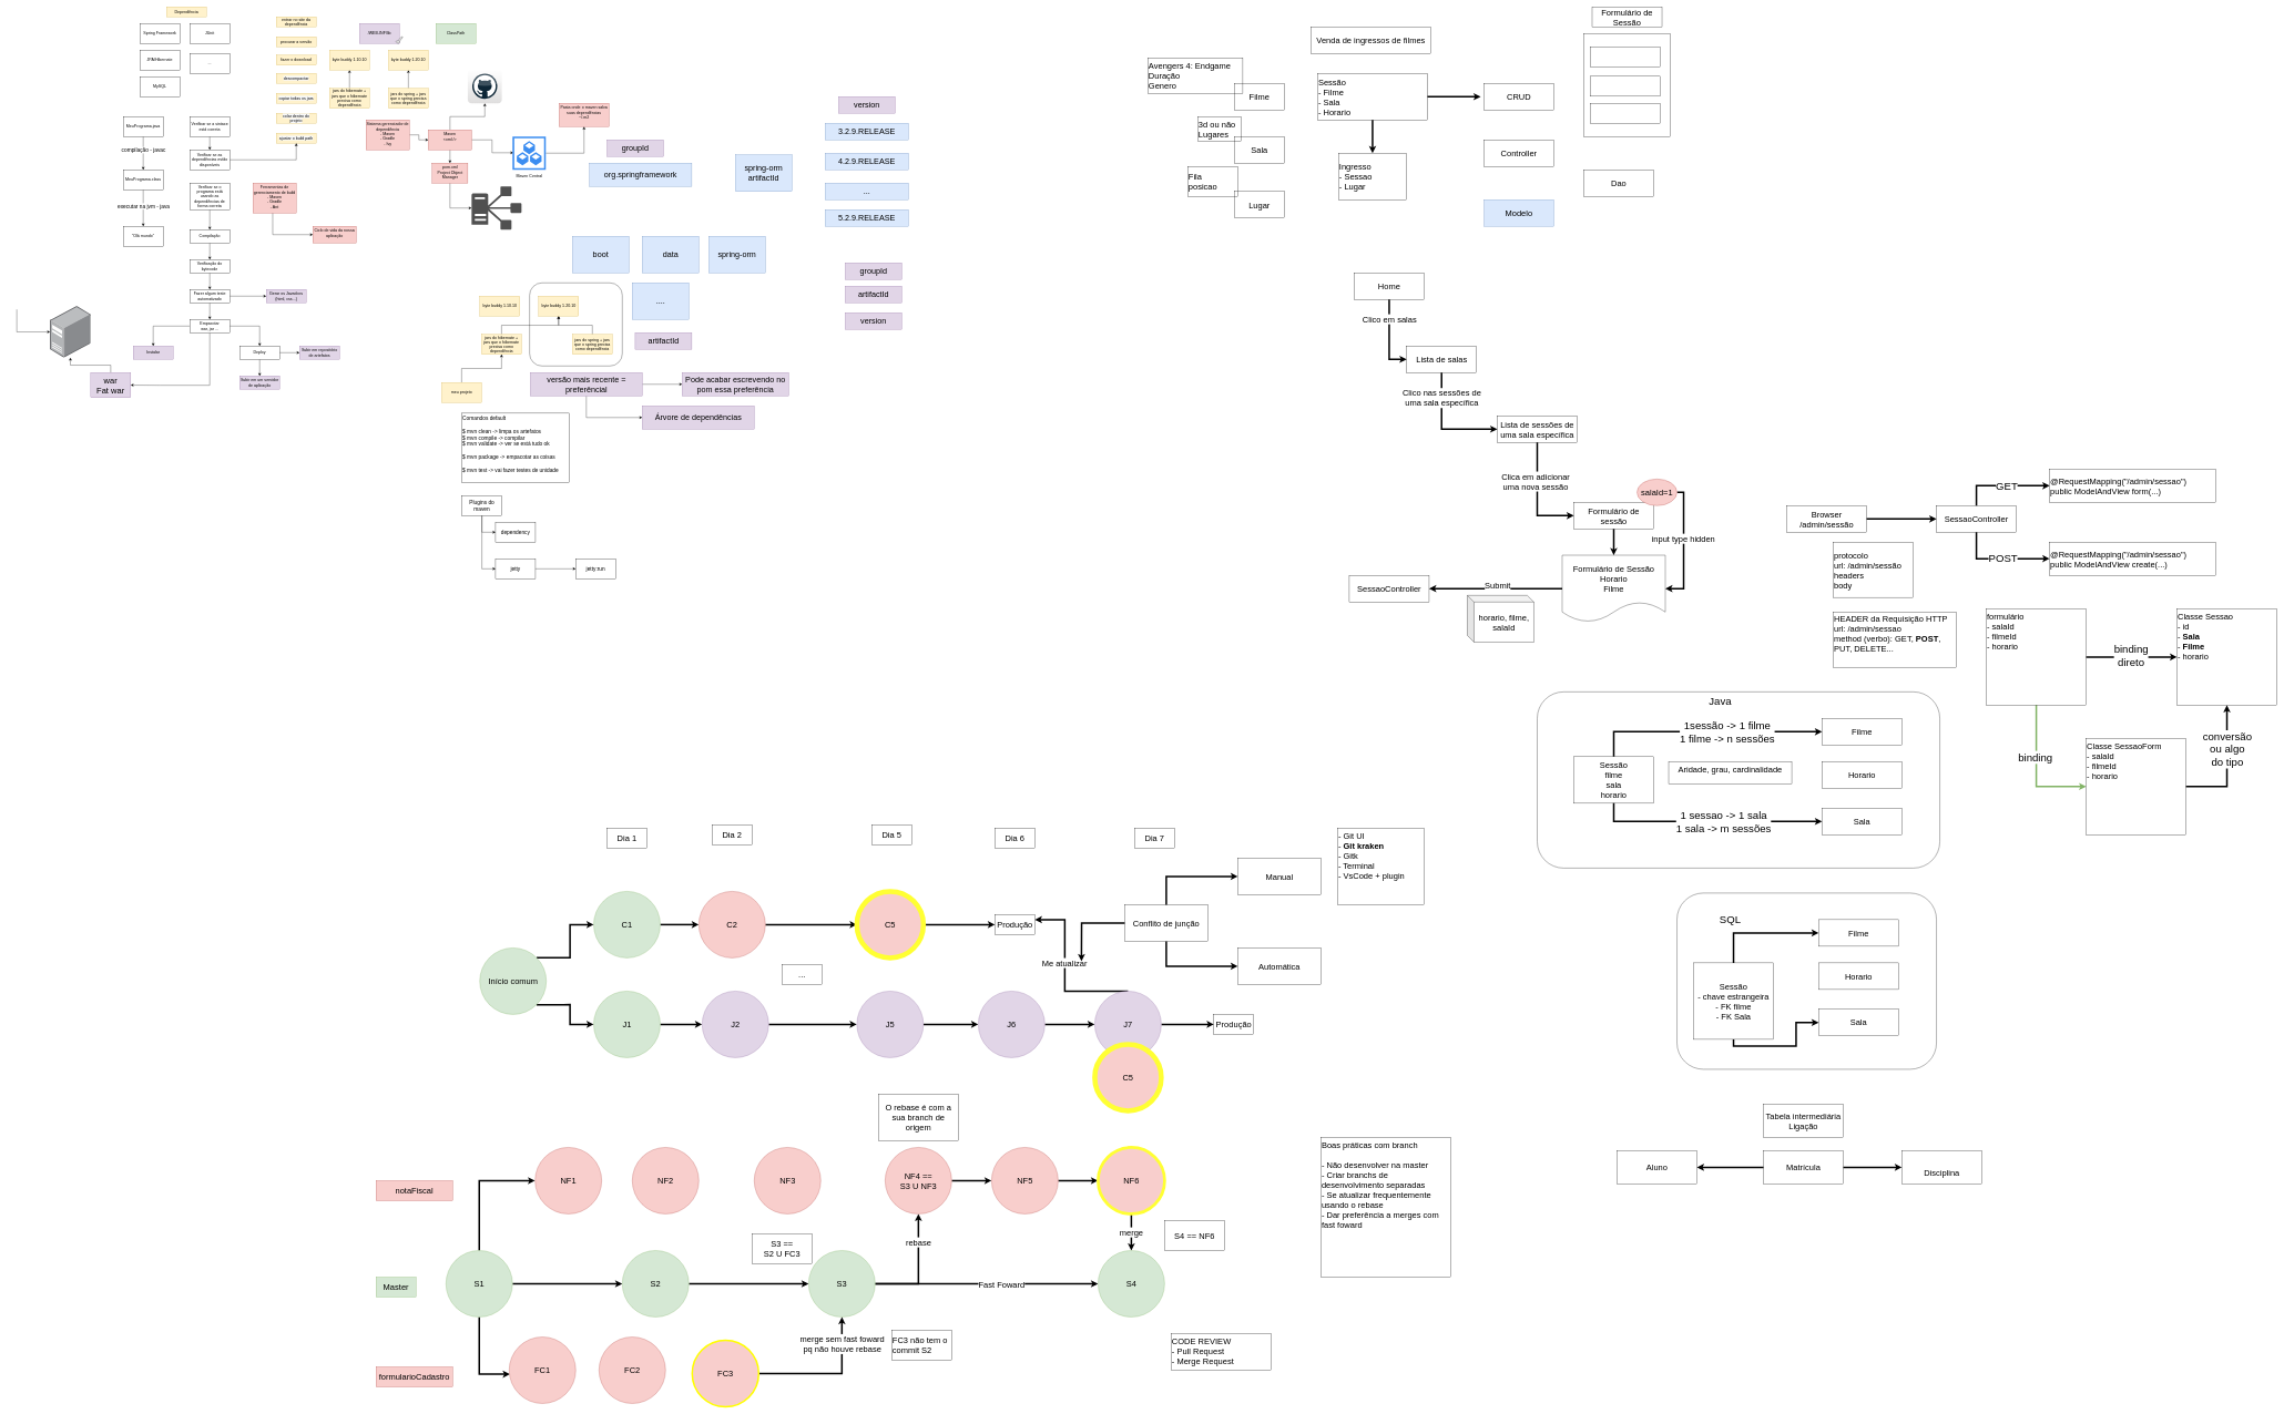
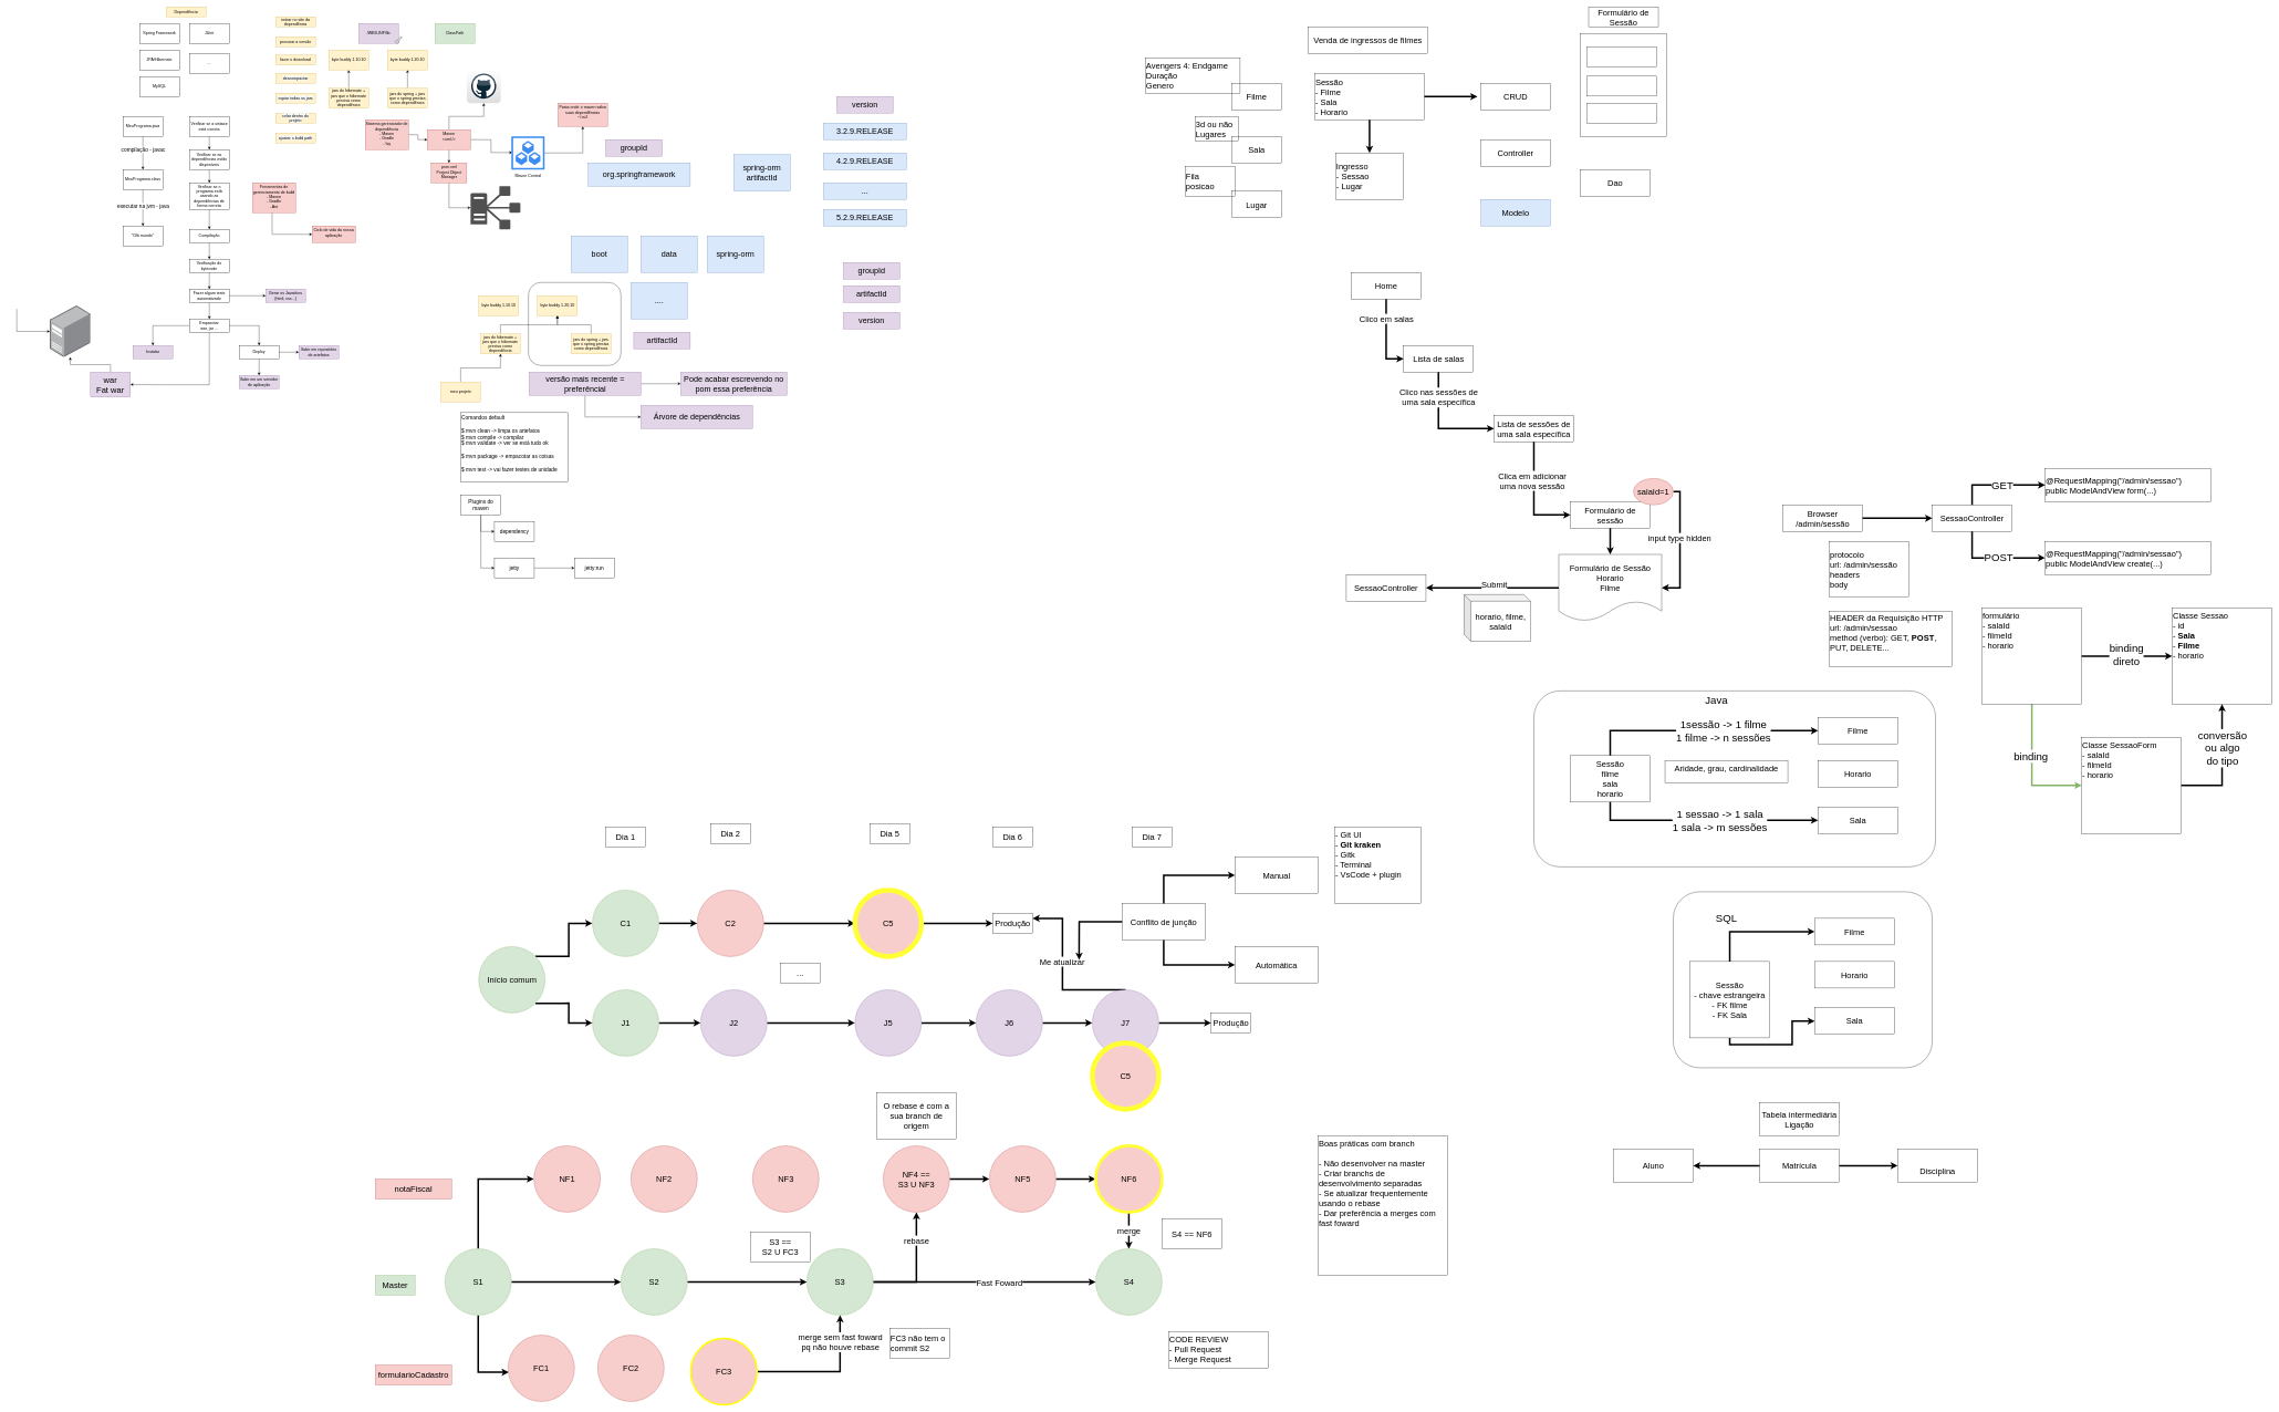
- <mxCell id="80" style="edgeStyle=orthogonalEdgeStyle;rounded=0;orthogonalLoop=1;jettySize=auto;html=1;fontSize=16;" edge="1" parent="1" source="81" target="16"><mxGeometry relative="1" as="geometry" /></mxCell>
+ <mxCell id="80" style="edgeStyle=orthogonalEdgeStyle;rounded=0;orthogonalLoop=1;jettySize=auto;html=1;fontSize=16;" edge="1" parent="1" source="81" target="83"><mxGeometry relative="1" as="geometry" /></mxCell>
